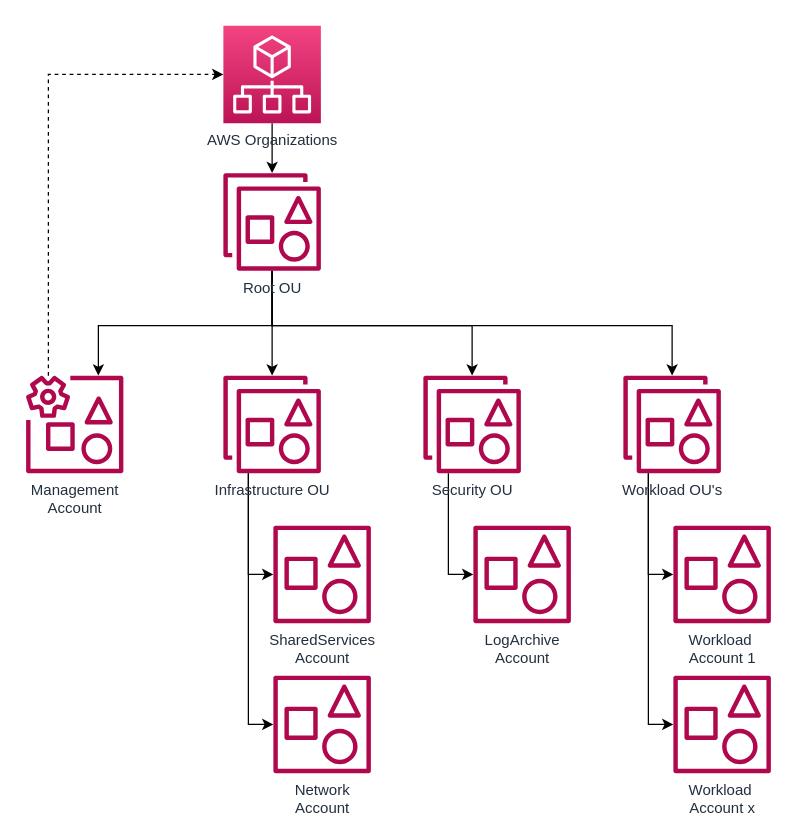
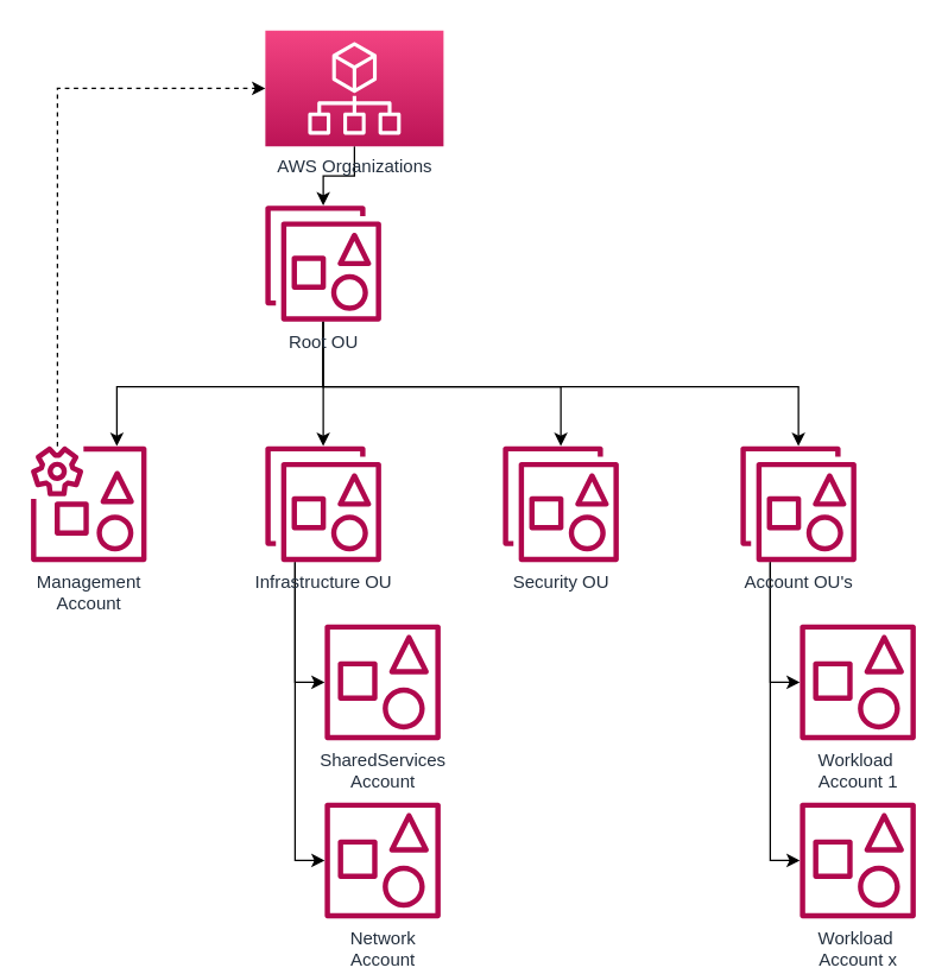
- <mxCell id="3" value="AWS Organizations" style="sketch=0;points=[[0,0,0],[0.25,0,0],[0.5,0,0],[0.75,0,0],[1,0,0],[0,1,0],[0.25,1,0],[0.5,1,0],[0.75,1,0],[1,1,0],[0,0.25,0],[0,0.5,0],[0,0.75,0],[1,0.25,0],[1,0.5,0],[1,0.75,0]];points=[[0,0,0],[0.25,0,0],[0.5,0,0],[0.75,0,0],[1,0,0],[0,1,0],[0.25,1,0],[0.5,1,0],[0.75,1,0],[1,1,0],[0,0.25,0],[0,0.5,0],[0,0.75,0],[1,0.25,0],[1,0.5,0],[1,0.75,0]];outlineConnect=0;fontColor=#232F3E;gradientColor=#F34482;gradientDirection=north;fillColor=#BC1356;strokeColor=#ffffff;dashed=0;verticalLabelPosition=bottom;verticalAlign=top;align=center;html=1;fontSize=12;fontStyle=0;aspect=fixed;shape=mxgraph.aws4.resourceIcon;resIcon=mxgraph.aws4.organizations;" parent="1" vertex="1"><mxGeometry x="178" y="20" width="78" height="78" as="geometry" /></mxCell>
+ <mxCell id="3" value="AWS Organizations" style="sketch=0;points=[[0,0,0],[0.25,0,0],[0.5,0,0],[0.75,0,0],[1,0,0],[0,1,0],[0.25,1,0],[0.5,1,0],[0.75,1,0],[1,1,0],[0,0.25,0],[0,0.5,0],[0,0.75,0],[1,0.25,0],[1,0.5,0],[1,0.75,0]];points=[[0,0,0],[0.25,0,0],[0.5,0,0],[0.75,0,0],[1,0,0],[0,1,0],[0.25,1,0],[0.5,1,0],[0.75,1,0],[1,1,0],[0,0.25,0],[0,0.5,0],[0,0.75,0],[1,0.25,0],[1,0.5,0],[1,0.75,0]];outlineConnect=0;fontColor=#232F3E;gradientColor=#F34482;gradientDirection=north;fillColor=#BC1356;strokeColor=#ffffff;dashed=0;verticalLabelPosition=bottom;verticalAlign=top;align=center;html=1;fontSize=12;fontStyle=0;aspect=fixed;shape=mxgraph.aws4.resourceIcon;resIcon=mxgraph.aws4.organizations;" parent="1" vertex="1"><mxGeometry x="178" y="20" width="120" height="78" as="geometry" /></mxCell>
- <mxCell id="22" value="Workload OU's" style="sketch=0;outlineConnect=0;fontColor=#232F3E;gradientColor=none;fillColor=#B0084D;strokeColor=none;dashed=0;verticalLabelPosition=bottom;verticalAlign=top;align=center;html=1;fontSize=12;fontStyle=0;aspect=fixed;pointerEvents=1;shape=mxgraph.aws4.organizations_organizational_unit2;" parent="1" vertex="1"><mxGeometry x="498" y="300" width="78" height="78" as="geometry" /></mxCell>
+ <mxCell id="22" value="Account OU's" style="sketch=0;outlineConnect=0;fontColor=#232F3E;gradientColor=none;fillColor=#B0084D;strokeColor=none;dashed=0;verticalLabelPosition=bottom;verticalAlign=top;align=center;html=1;fontSize=12;fontStyle=0;aspect=fixed;pointerEvents=1;shape=mxgraph.aws4.organizations_organizational_unit2;" parent="1" vertex="1"><mxGeometry x="498" y="300" width="78" height="78" as="geometry" /></mxCell>
- <mxCell id="12" style="edgeStyle=orthogonalEdgeStyle;rounded=0;orthogonalLoop=1;jettySize=auto;html=1;" parent="1" source="13" target="9" edge="1"><mxGeometry relative="1" as="geometry"><Array as="points"><mxPoint x="358" y="459" /></Array></mxGeometry></mxCell>
- <mxCell id="9" value="LogArchive&lt;br&gt;Account" style="sketch=0;outlineConnect=0;fontColor=#232F3E;gradientColor=none;fillColor=#B0084D;strokeColor=none;dashed=0;verticalLabelPosition=bottom;verticalAlign=top;align=center;html=1;fontSize=12;fontStyle=0;aspect=fixed;pointerEvents=1;shape=mxgraph.aws4.organizations_account2;" parent="1" vertex="1"><mxGeometry x="378" y="420" width="78" height="78" as="geometry" /></mxCell>
